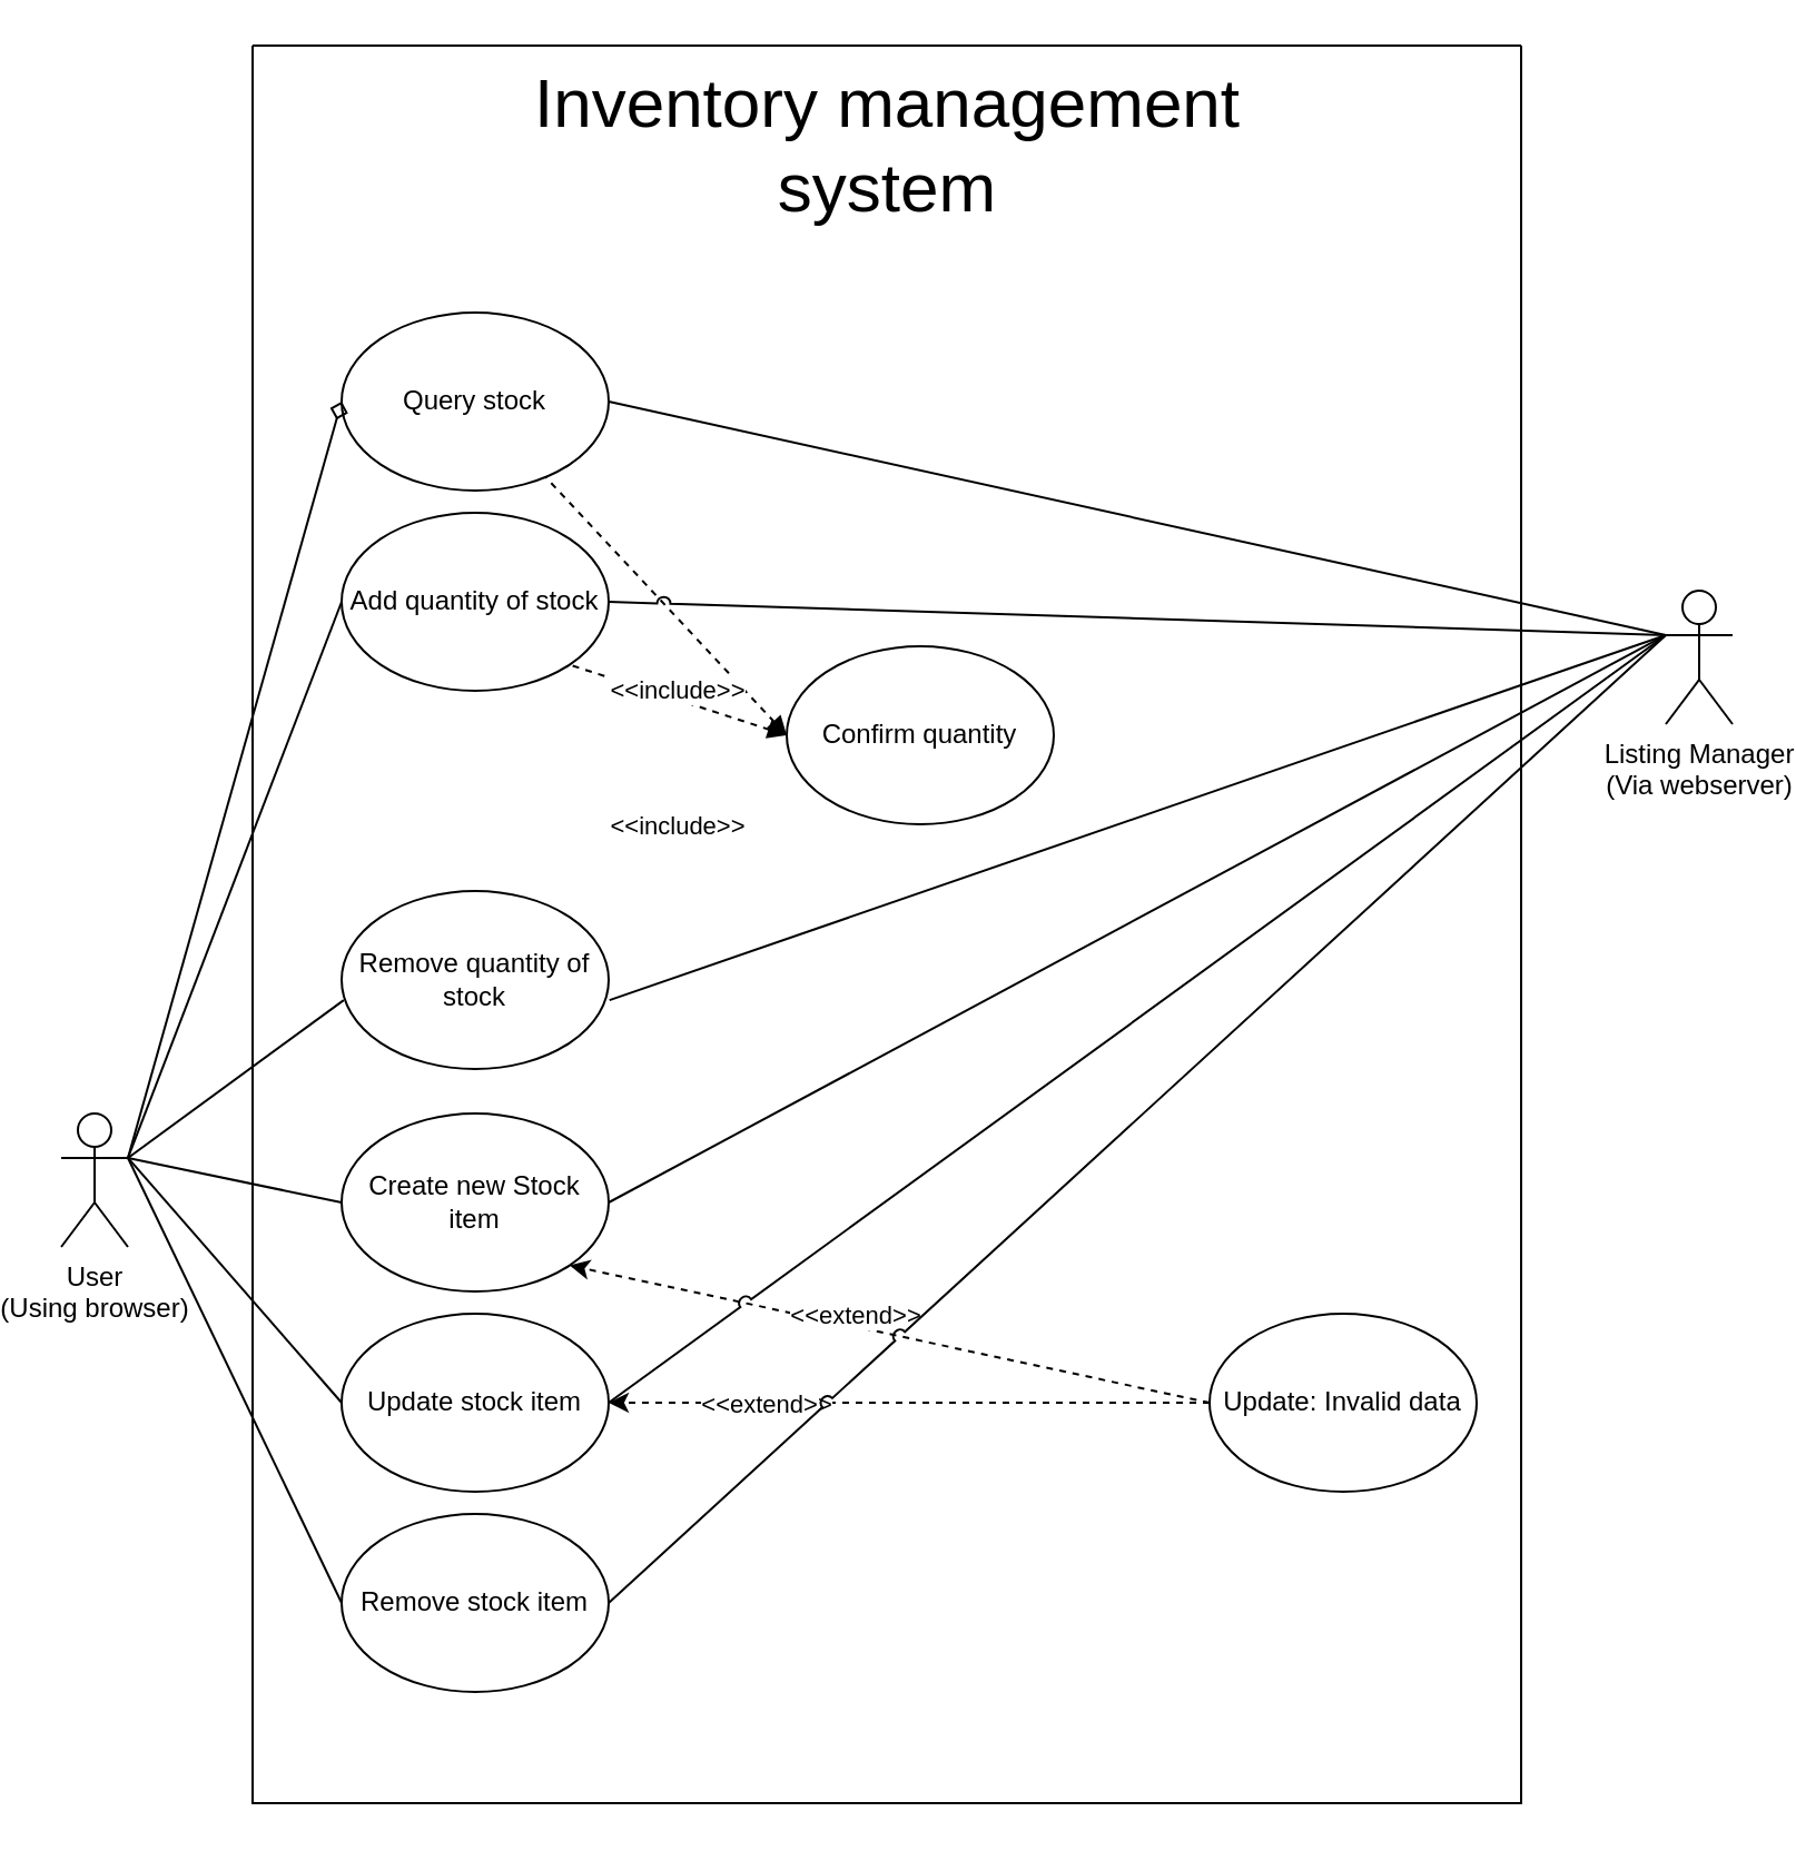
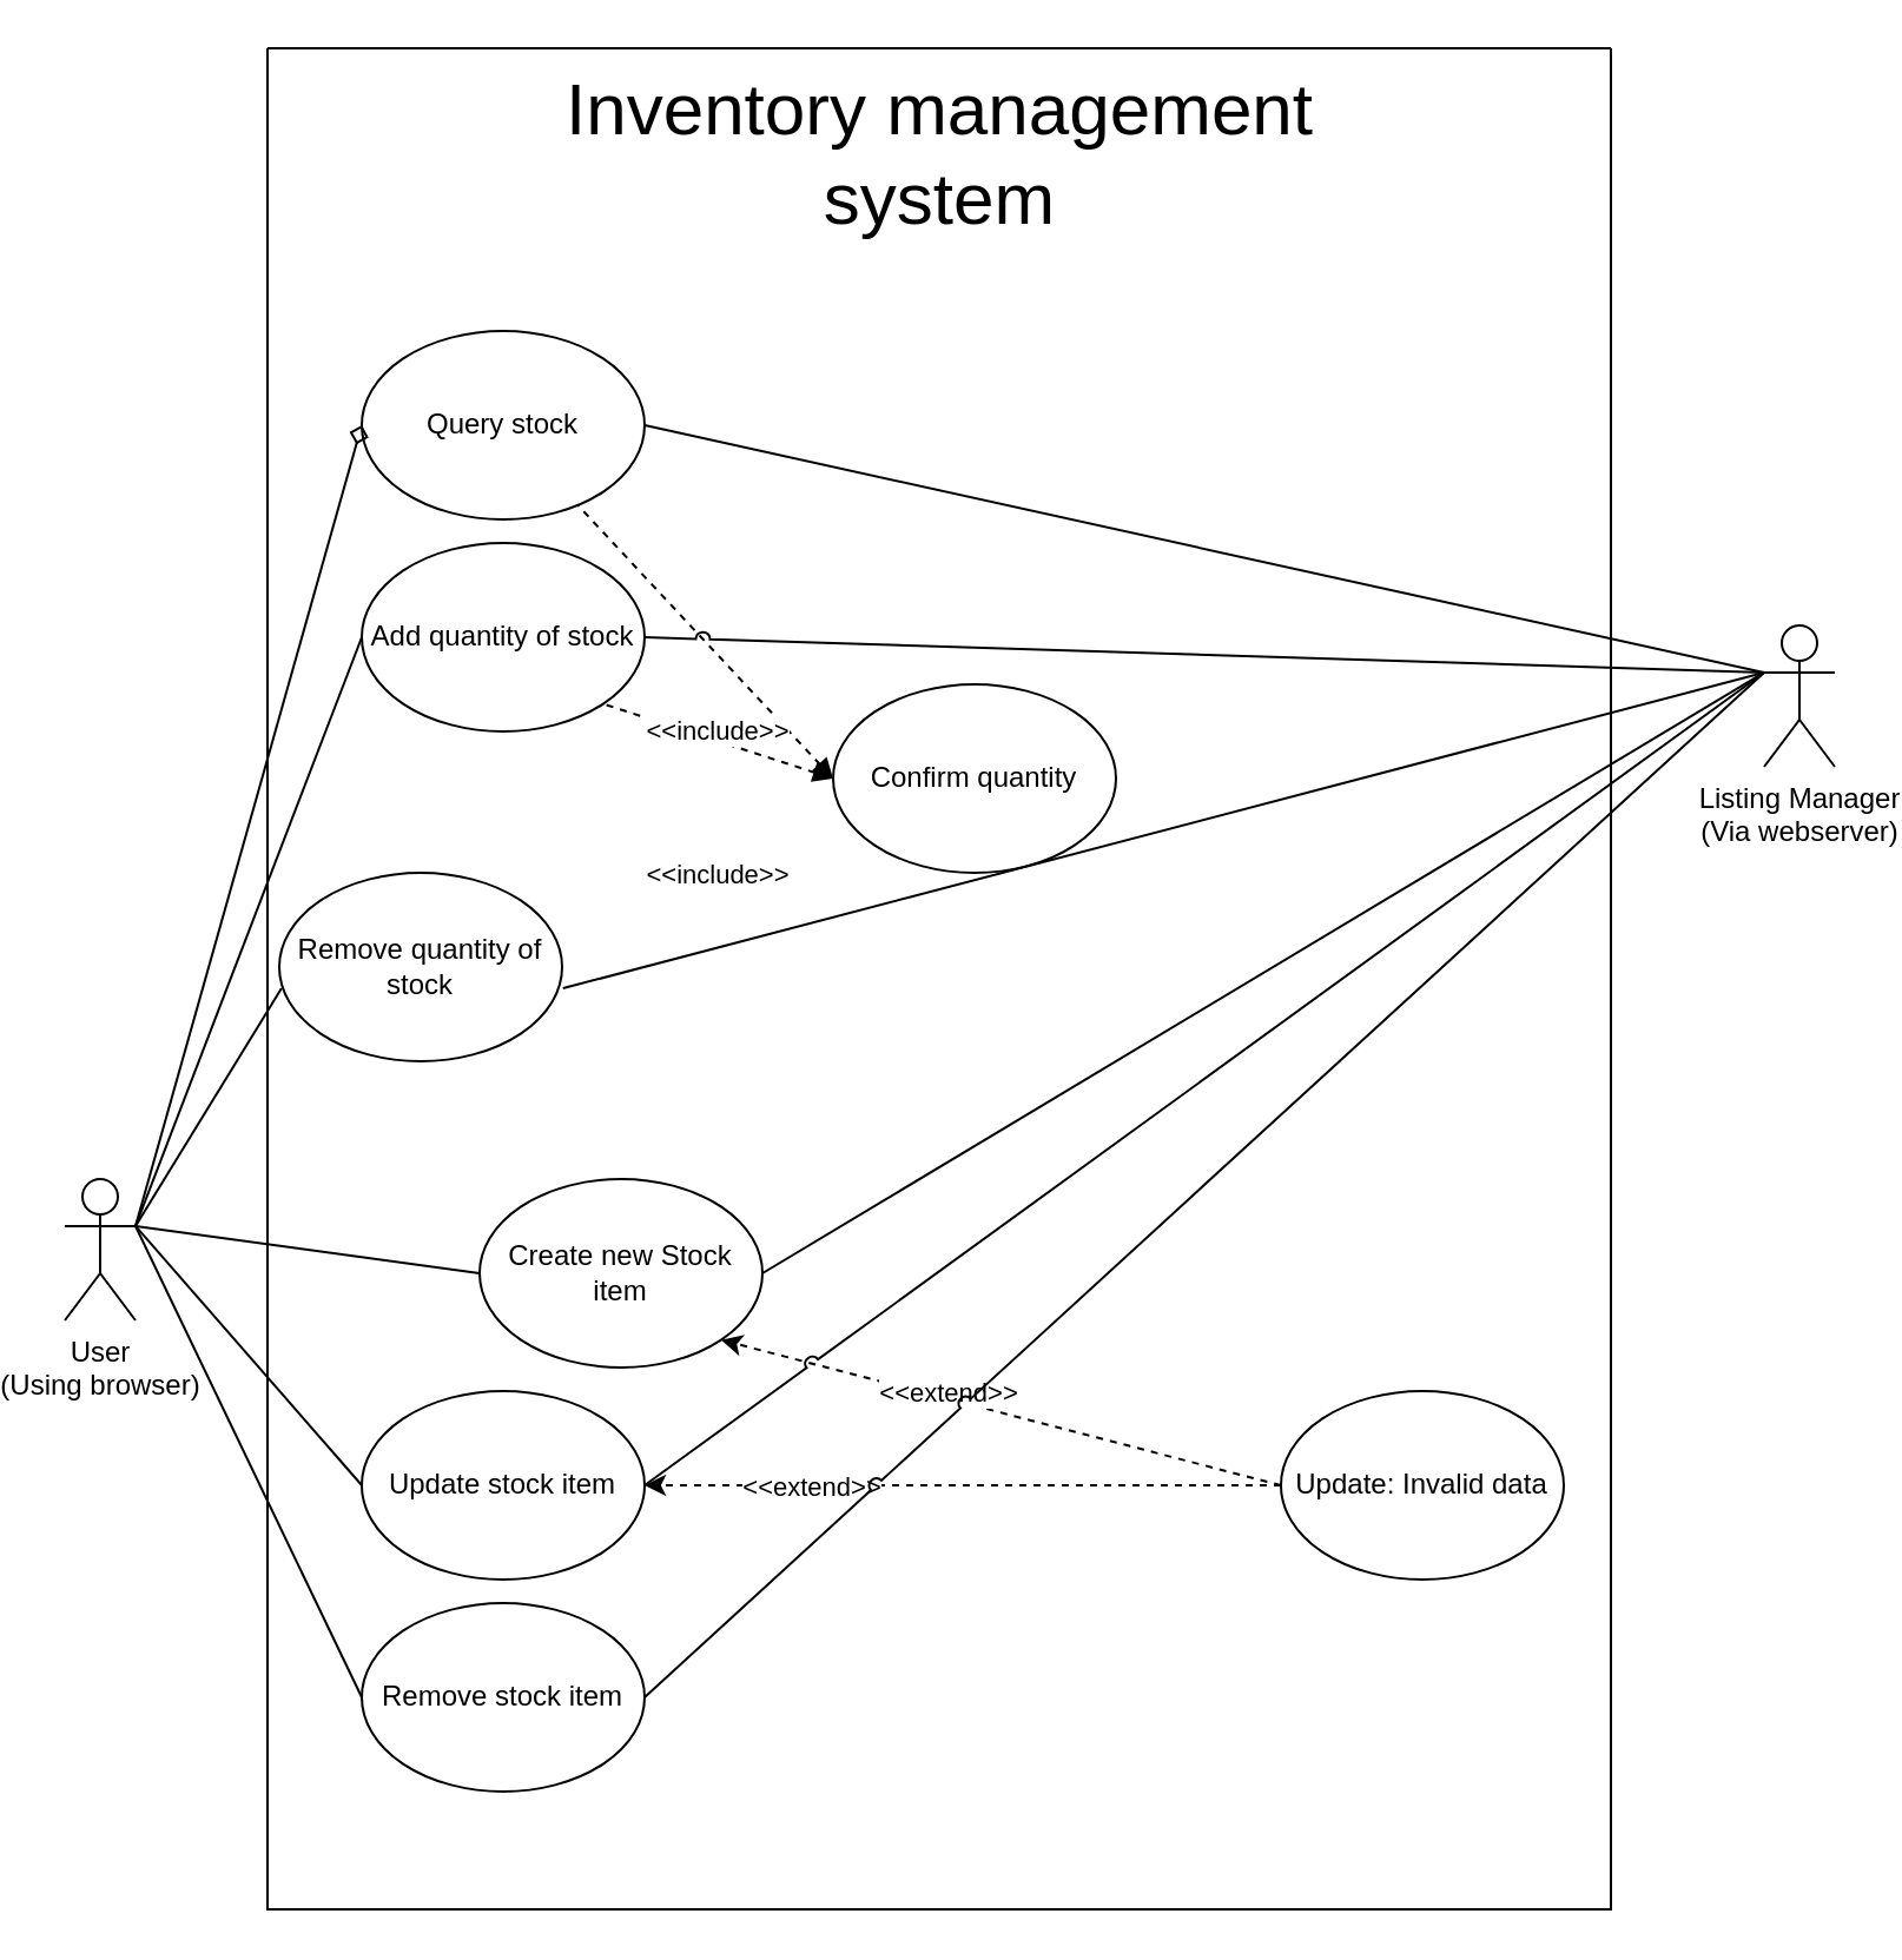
- <mxCell id="7" value="Remove quantity of stock" style="ellipse;whiteSpace=wrap;html=1;" parent="2" vertex="1"><mxGeometry x="40" y="380" width="120" height="80" as="geometry" /></mxCell>
+ <mxCell id="7" value="Remove quantity of stock" style="ellipse;whiteSpace=wrap;html=1;" parent="2" vertex="1"><mxGeometry x="5" y="350" width="120" height="80" as="geometry" /></mxCell>
- <mxCell id="4" value="Create new Stock item" style="ellipse;whiteSpace=wrap;html=1;" parent="2" vertex="1"><mxGeometry x="40" y="480" width="120" height="80" as="geometry" /></mxCell>
+ <mxCell id="4" value="Create new Stock item" style="ellipse;whiteSpace=wrap;html=1;" parent="2" vertex="1"><mxGeometry x="90" y="480" width="120" height="80" as="geometry" /></mxCell>
